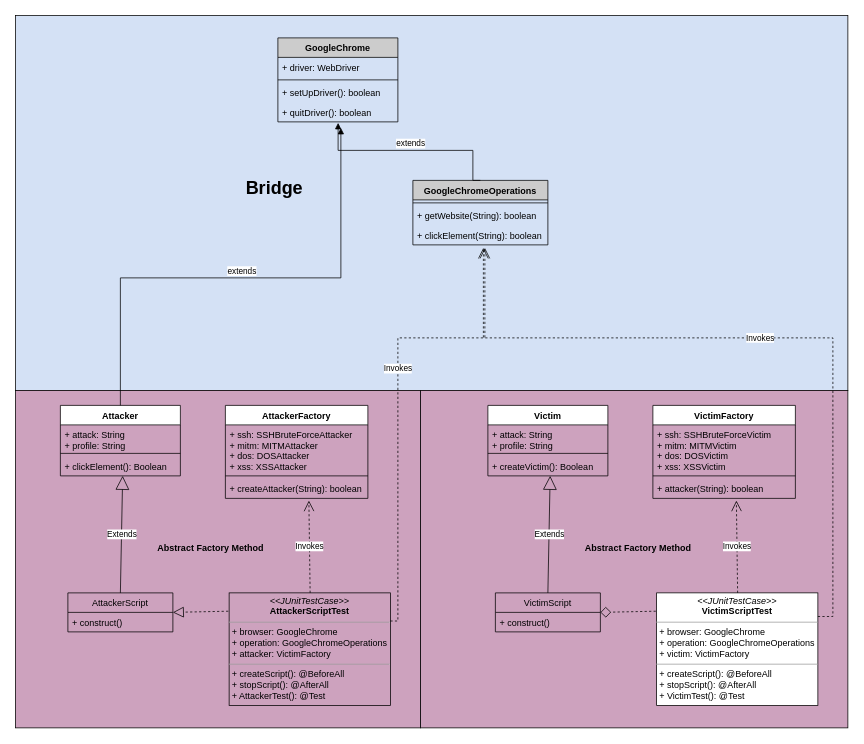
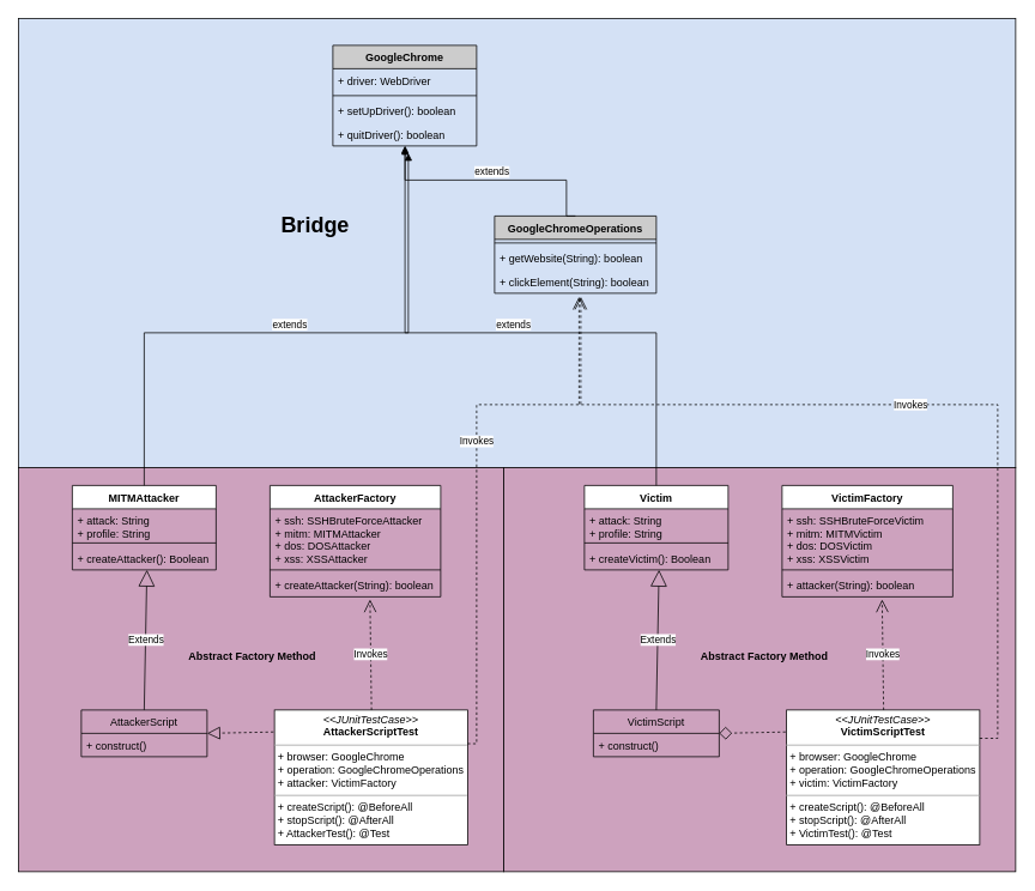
- <mxCell id="49" value="&lt;b&gt;&lt;font style=&quot;font-size: 24px&quot;&gt;Bridge&lt;/font&gt;&lt;/b&gt;" style="text;html=1;align=center;verticalAlign=middle;resizable=0;points=[];autosize=1;strokeColor=none;fillColor=none;" parent="1" vertex="1"><mxGeometry x="320" y="240" width="90" height="20" as="geometry" /></mxCell>
+ <mxCell id="49" value="&lt;b&gt;&lt;font style=&quot;font-size: 24px&quot;&gt;Bridge&lt;/font&gt;&lt;/b&gt;" style="text;html=1;align=center;verticalAlign=middle;resizable=0;points=[];autosize=1;strokeColor=none;fillColor=none;" parent="1" vertex="1"><mxGeometry x="305" y="240" width="90" height="20" as="geometry" /></mxCell>
+ <mxCell id="46" value="extends" style="html=1;verticalAlign=bottom;endArrow=block;rounded=0;exitX=0.5;exitY=0;exitDx=0;exitDy=0;edgeStyle=orthogonalEdgeStyle;entryX=0.502;entryY=0.987;entryDx=0;entryDy=0;entryPerimeter=0;" parent="1" source="4" target="44" edge="1"><mxGeometry width="80" relative="1" as="geometry"><mxPoint x="170" y="550" as="sourcePoint" /><mxPoint x="430" y="150" as="targetPoint" /><Array as="points"><mxPoint x="730" y="370" /><mxPoint x="450" y="370" /></Array></mxGeometry></mxCell>
- <mxCell id="20" value="Attacker" style="swimlane;fontStyle=1;align=center;verticalAlign=top;childLayout=stackLayout;horizontal=1;startSize=26;horizontalStack=0;resizeParent=1;resizeParentMax=0;resizeLast=0;collapsible=1;marginBottom=0;" parent="1" vertex="1"><mxGeometry x="80" y="540" width="160" height="94" as="geometry" /></mxCell>
+ <mxCell id="20" value="MITMAttacker" style="swimlane;fontStyle=1;align=center;verticalAlign=top;childLayout=stackLayout;horizontal=1;startSize=26;horizontalStack=0;resizeParent=1;resizeParentMax=0;resizeLast=0;collapsible=1;marginBottom=0;" parent="1" vertex="1"><mxGeometry x="80" y="540" width="160" height="94" as="geometry" /></mxCell>
- <mxCell id="23" value="+ clickElement(): Boolean" style="text;strokeColor=none;fillColor=none;align=left;verticalAlign=top;spacingLeft=4;spacingRight=4;overflow=hidden;rotatable=0;points=[[0,0.5],[1,0.5]];portConstraint=eastwest;" parent="20" vertex="1"><mxGeometry y="68" width="160" height="26" as="geometry" /></mxCell>
+ <mxCell id="23" value="+ createAttacker(): Boolean" style="text;strokeColor=none;fillColor=none;align=left;verticalAlign=top;spacingLeft=4;spacingRight=4;overflow=hidden;rotatable=0;points=[[0,0.5],[1,0.5]];portConstraint=eastwest;" parent="20" vertex="1"><mxGeometry y="68" width="160" height="26" as="geometry" /></mxCell>
- <mxCell id="26" value="&lt;p style=&quot;margin: 0px ; margin-top: 4px ; text-align: center&quot;&gt;&lt;i&gt;&amp;lt;&amp;lt;JUnitTestCase&amp;gt;&amp;gt;&lt;/i&gt;&lt;br&gt;&lt;b&gt;AttackerScriptTest&lt;/b&gt;&lt;/p&gt;&lt;hr size=&quot;1&quot;&gt;&lt;p style=&quot;margin: 0px ; margin-left: 4px&quot;&gt;+ browser: GoogleChrome&lt;/p&gt;&lt;p style=&quot;margin: 0px ; margin-left: 4px&quot;&gt;+ operation: GoogleChromeOperations&lt;/p&gt;&lt;p style=&quot;margin: 0px ; margin-left: 4px&quot;&gt;+ attacker: VictimFactory&lt;/p&gt;&lt;hr size=&quot;1&quot;&gt;&lt;p style=&quot;margin: 0px ; margin-left: 4px&quot;&gt;+ createScript(): @BeforeAll&lt;/p&gt;&lt;p style=&quot;margin: 0px ; margin-left: 4px&quot;&gt;+ stopScript(): @AfterAll&lt;/p&gt;&lt;p style=&quot;margin: 0px ; margin-left: 4px&quot;&gt;+ AttackerTest(): @Test&lt;br&gt;&lt;br&gt;&lt;/p&gt;" style="verticalAlign=top;align=left;overflow=fill;fontSize=12;fontFamily=Helvetica;html=1;fillColor=#cda2be;" parent="1" vertex="1"><mxGeometry x="305" y="790" width="215" height="150" as="geometry" /></mxCell>
+ <mxCell id="26" value="&lt;p style=&quot;margin: 0px ; margin-top: 4px ; text-align: center&quot;&gt;&lt;i&gt;&amp;lt;&amp;lt;JUnitTestCase&amp;gt;&amp;gt;&lt;/i&gt;&lt;br&gt;&lt;b&gt;AttackerScriptTest&lt;/b&gt;&lt;/p&gt;&lt;hr size=&quot;1&quot;&gt;&lt;p style=&quot;margin: 0px ; margin-left: 4px&quot;&gt;+ browser: GoogleChrome&lt;/p&gt;&lt;p style=&quot;margin: 0px ; margin-left: 4px&quot;&gt;+ operation: GoogleChromeOperations&lt;/p&gt;&lt;p style=&quot;margin: 0px ; margin-left: 4px&quot;&gt;+ attacker: VictimFactory&lt;/p&gt;&lt;hr size=&quot;1&quot;&gt;&lt;p style=&quot;margin: 0px ; margin-left: 4px&quot;&gt;+ createScript(): @BeforeAll&lt;/p&gt;&lt;p style=&quot;margin: 0px ; margin-left: 4px&quot;&gt;+ stopScript(): @AfterAll&lt;/p&gt;&lt;p style=&quot;margin: 0px ; margin-left: 4px&quot;&gt;+ AttackerTest(): @Test&lt;br&gt;&lt;br&gt;&lt;/p&gt;" style="verticalAlign=top;align=left;overflow=fill;fontSize=12;fontFamily=Helvetica;html=1;" parent="1" vertex="1"><mxGeometry x="305" y="790" width="215" height="150" as="geometry" /></mxCell>
